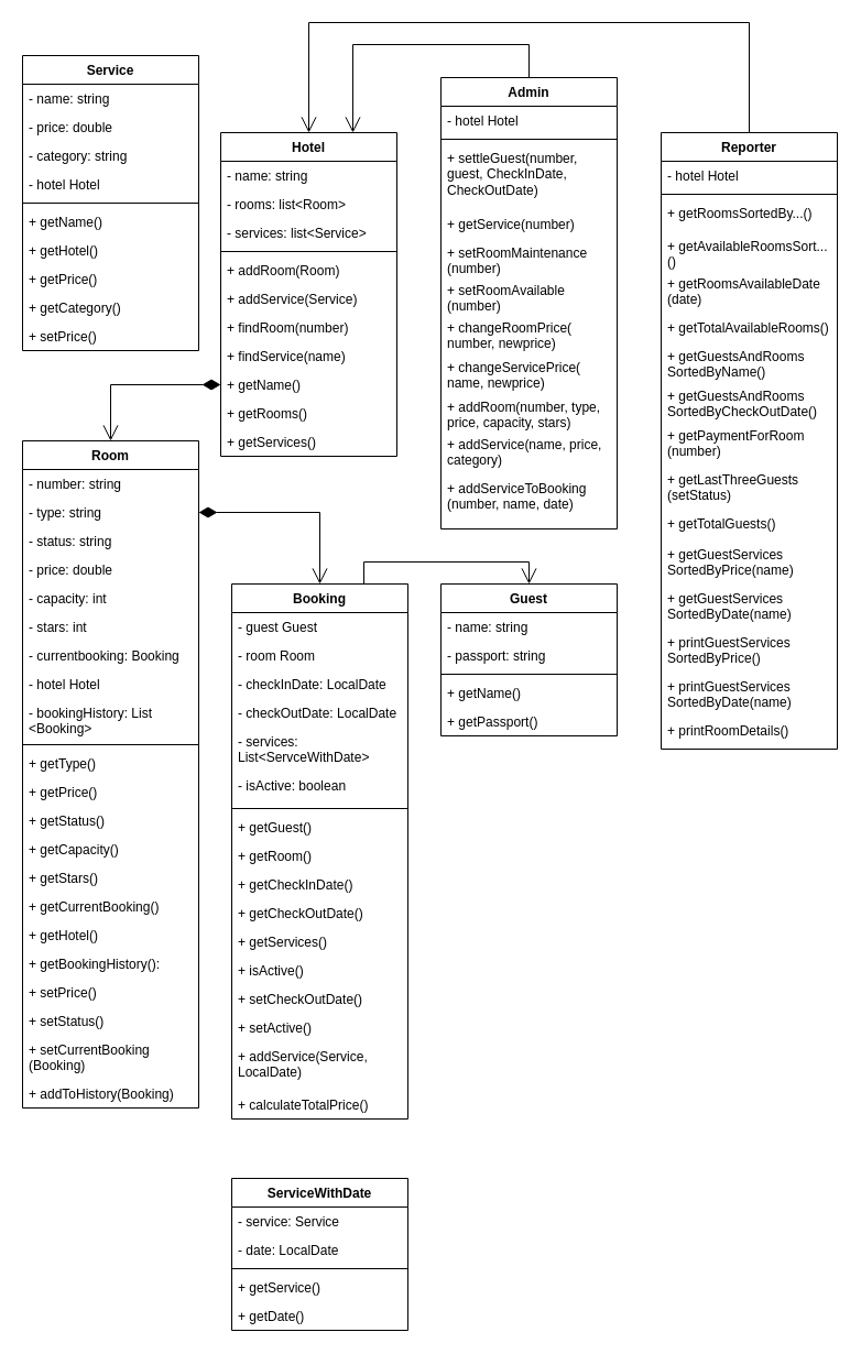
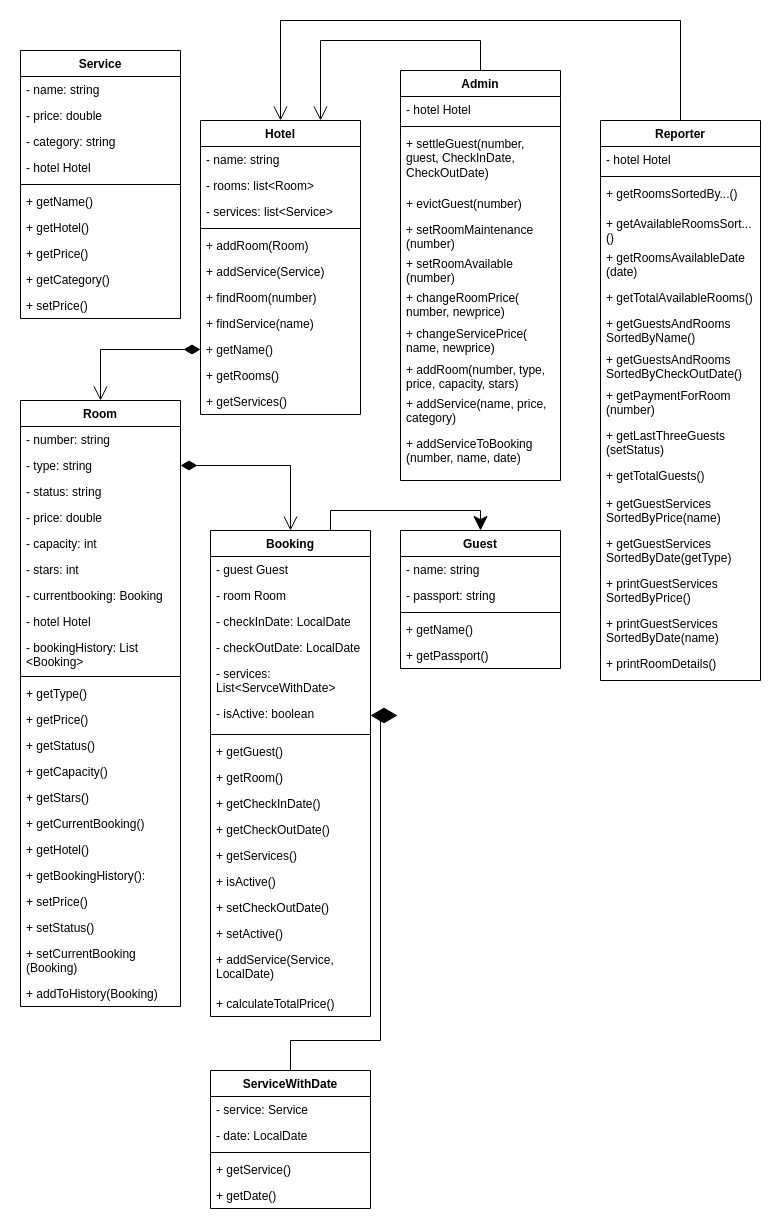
- <mxCell id="76" value="+ getService(number)" style="text;strokeColor=none;fillColor=none;align=left;verticalAlign=top;spacingLeft=4;spacingRight=4;overflow=hidden;rotatable=0;points=[[0,0.5],[1,0.5]];portConstraint=eastwest;whiteSpace=wrap;html=1;" parent="72" vertex="1"><mxGeometry y="120" width="160" height="26" as="geometry" /></mxCell>
+ <mxCell id="76" value="+ evictGuest(number)" style="text;strokeColor=none;fillColor=none;align=left;verticalAlign=top;spacingLeft=4;spacingRight=4;overflow=hidden;rotatable=0;points=[[0,0.5],[1,0.5]];portConstraint=eastwest;whiteSpace=wrap;html=1;" parent="72" vertex="1"><mxGeometry y="120" width="160" height="26" as="geometry" /></mxCell>
- <mxCell id="87" value="" style="endArrow=open;endFill=1;endSize=12;html=1;rounded=0;exitX=0.75;exitY=0;exitDx=0;exitDy=0;entryX=0.5;entryY=0;entryDx=0;entryDy=0;edgeStyle=orthogonalEdgeStyle;" parent="1" source="19" target="2" edge="1"><mxGeometry width="160" relative="1" as="geometry"><mxPoint x="-110" y="520" as="sourcePoint" /><mxPoint x="50" y="520" as="targetPoint" /><Array as="points"><mxPoint x="330" y="510" /><mxPoint x="480" y="510" /></Array></mxGeometry></mxCell>
+ <mxCell id="87" value="" style="endArrow=classic;endFill=1;endSize=12;html=1;rounded=0;exitX=0.75;exitY=0;exitDx=0;exitDy=0;entryX=0.5;entryY=0;entryDx=0;entryDy=0;edgeStyle=orthogonalEdgeStyle;" parent="1" source="19" target="2" edge="1"><mxGeometry width="160" relative="1" as="geometry"><mxPoint x="-110" y="520" as="sourcePoint" /><mxPoint x="50" y="520" as="targetPoint" /><Array as="points"><mxPoint x="330" y="510" /><mxPoint x="480" y="510" /></Array></mxGeometry></mxCell>
- <mxCell id="101" value="+ getGuestServices&lt;div&gt;SortedByDate(name)&lt;/div&gt;" style="text;strokeColor=none;fillColor=none;align=left;verticalAlign=top;spacingLeft=4;spacingRight=4;overflow=hidden;rotatable=0;points=[[0,0.5],[1,0.5]];portConstraint=eastwest;whiteSpace=wrap;html=1;" vertex="1" parent="88"><mxGeometry y="410" width="160" height="40" as="geometry" /></mxCell>
+ <mxCell id="101" value="+ getGuestServices&lt;div&gt;SortedByDate(getType)&lt;/div&gt;" style="text;strokeColor=none;fillColor=none;align=left;verticalAlign=top;spacingLeft=4;spacingRight=4;overflow=hidden;rotatable=0;points=[[0,0.5],[1,0.5]];portConstraint=eastwest;whiteSpace=wrap;html=1;" vertex="1" parent="88"><mxGeometry y="410" width="160" height="40" as="geometry" /></mxCell>
+ <mxCell id="112" value="" style="endArrow=diamondThin;endFill=1;endSize=24;html=1;rounded=0;exitX=0.5;exitY=0;exitDx=0;exitDy=0;entryX=1;entryY=0.5;entryDx=0;entryDy=0;edgeStyle=orthogonalEdgeStyle;" edge="1" parent="1" source="105" target="25"><mxGeometry width="160" relative="1" as="geometry"><mxPoint x="470" y="1030" as="sourcePoint" /><mxPoint x="290" y="1018" as="targetPoint" /><Array as="points"><mxPoint x="290" y="1040" /><mxPoint x="380" y="1040" /><mxPoint x="380" y="715" /></Array></mxGeometry></mxCell>
